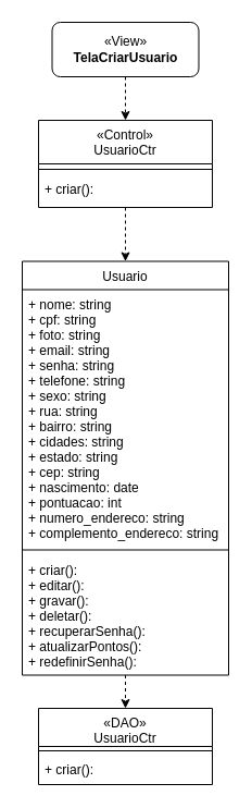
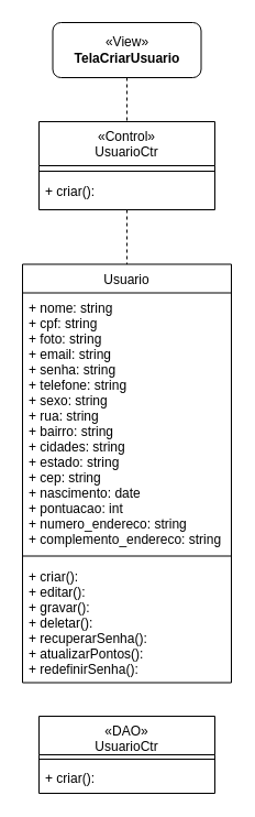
- <mxCell id="10" style="edgeStyle=orthogonalEdgeStyle;rounded=0;orthogonalLoop=1;jettySize=auto;html=1;entryX=0.5;entryY=0;entryDx=0;entryDy=0;dashed=1;" parent="1" source="11" target="13" edge="1"><mxGeometry relative="1" as="geometry"><mxPoint x="170" y="85" as="targetPoint" /></mxGeometry></mxCell>
+ <mxCell id="10" style="edgeStyle=orthogonalEdgeStyle;rounded=0;orthogonalLoop=1;jettySize=auto;html=1;entryX=0.5;entryY=0;entryDx=0;entryDy=0;dashed=1;endArrow=none;" parent="1" source="11" target="13" edge="1"><mxGeometry relative="1" as="geometry"><mxPoint x="170" y="85" as="targetPoint" /></mxGeometry></mxCell>
- <mxCell id="12" style="edgeStyle=orthogonalEdgeStyle;rounded=0;orthogonalLoop=1;jettySize=auto;html=1;exitX=0.5;exitY=1;exitDx=0;exitDy=0;dashed=1;entryX=0.5;entryY=0;entryDx=0;entryDy=0;" parent="1" source="13" target="3" edge="1"><mxGeometry relative="1" as="geometry"><mxPoint x="142.5" y="110" as="sourcePoint" /><mxPoint x="100" y="260" as="targetPoint" /></mxGeometry></mxCell>
+ <mxCell id="12" style="edgeStyle=orthogonalEdgeStyle;rounded=0;orthogonalLoop=1;jettySize=auto;html=1;exitX=0.5;exitY=1;exitDx=0;exitDy=0;dashed=1;entryX=0.5;entryY=0;entryDx=0;entryDy=0;endArrow=none;" parent="1" source="13" target="3" edge="1"><mxGeometry relative="1" as="geometry"><mxPoint x="142.5" y="110" as="sourcePoint" /><mxPoint x="100" y="260" as="targetPoint" /></mxGeometry></mxCell>
- <mxCell id="2" style="edgeStyle=orthogonalEdgeStyle;rounded=0;orthogonalLoop=1;jettySize=auto;html=1;exitX=0.5;exitY=1;exitDx=0;exitDy=0;entryX=0.5;entryY=0;entryDx=0;entryDy=0;dashed=1;" parent="1" source="3" target="7" edge="1"><mxGeometry relative="1" as="geometry" /></mxCell>
